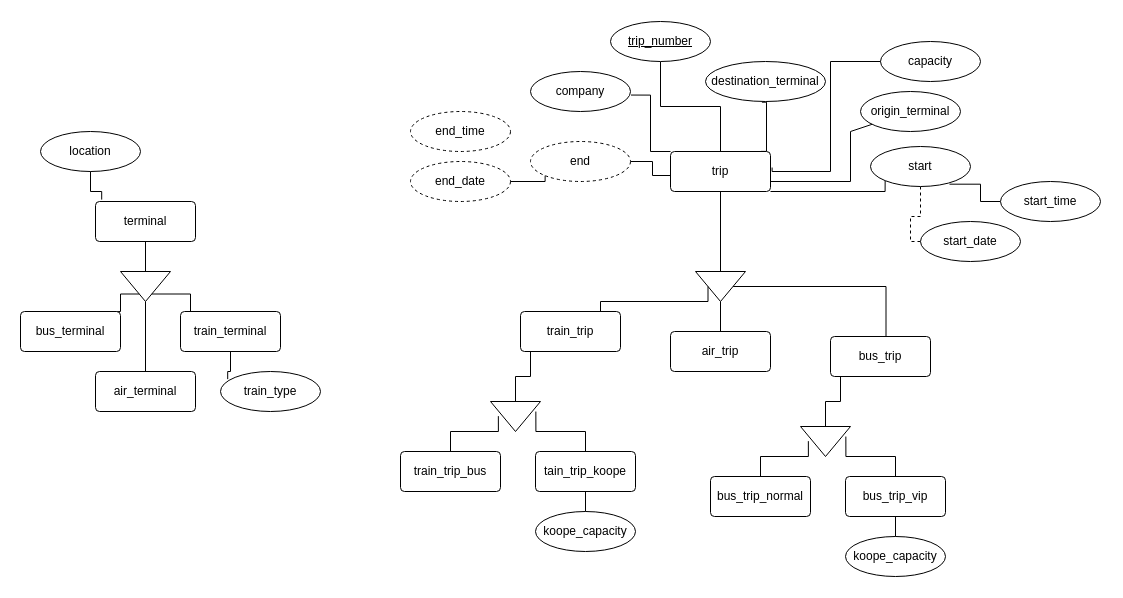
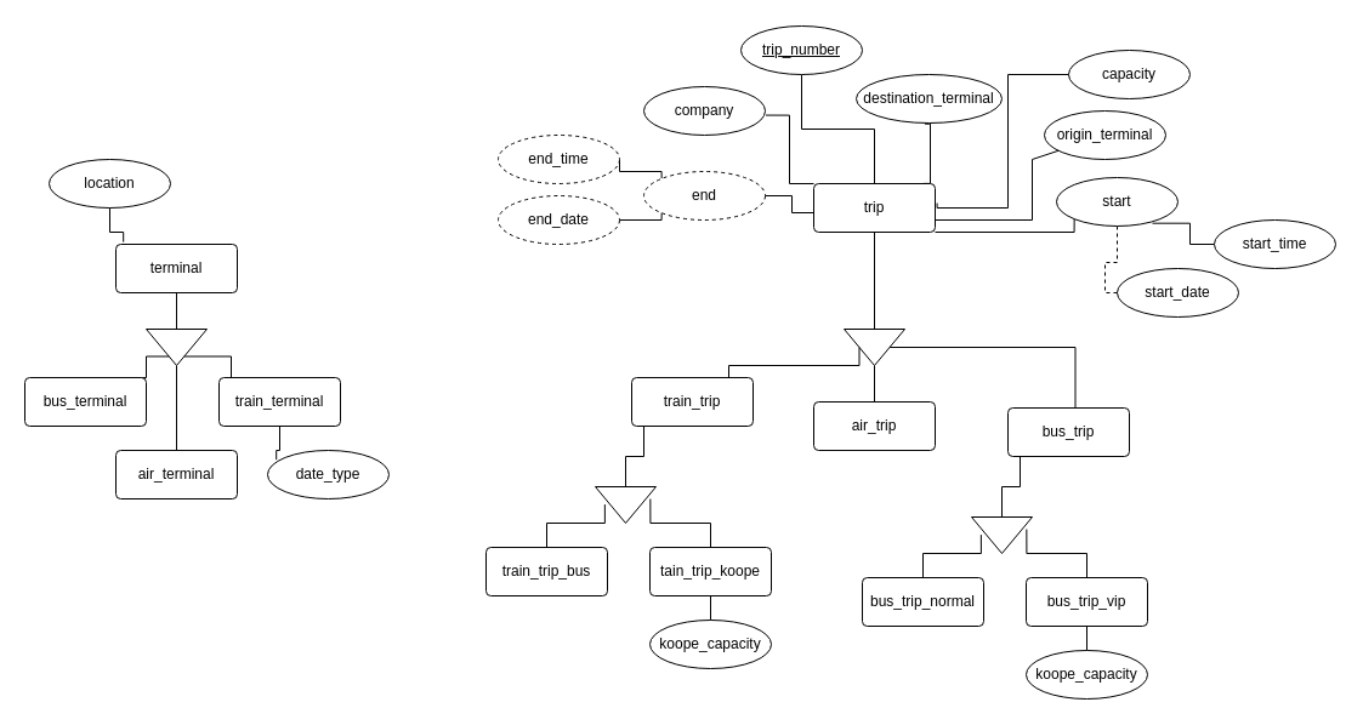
+ <mxCell id="23" style="edgeStyle=orthogonalEdgeStyle;rounded=0;orthogonalLoop=1;jettySize=auto;html=1;entryX=1;entryY=0.5;entryDx=0;entryDy=0;endArrow=none;endFill=0;exitX=0;exitY=0;exitDx=0;exitDy=0;" edge="1" parent="1" source="24" target="31"><mxGeometry relative="1" as="geometry"><Array as="points"><mxPoint x="545" y="141" /><mxPoint x="510" y="141" /></Array></mxGeometry></mxCell>
- <mxCell id="37" value="train_type" style="ellipse;whiteSpace=wrap;html=1;align=center;" vertex="1" parent="1"><mxGeometry x="220.002" y="370.998" width="100" height="40" as="geometry" /></mxCell>
+ <mxCell id="37" value="date_type" style="ellipse;whiteSpace=wrap;html=1;align=center;" vertex="1" parent="1"><mxGeometry x="220.002" y="370.998" width="100" height="40" as="geometry" /></mxCell>
